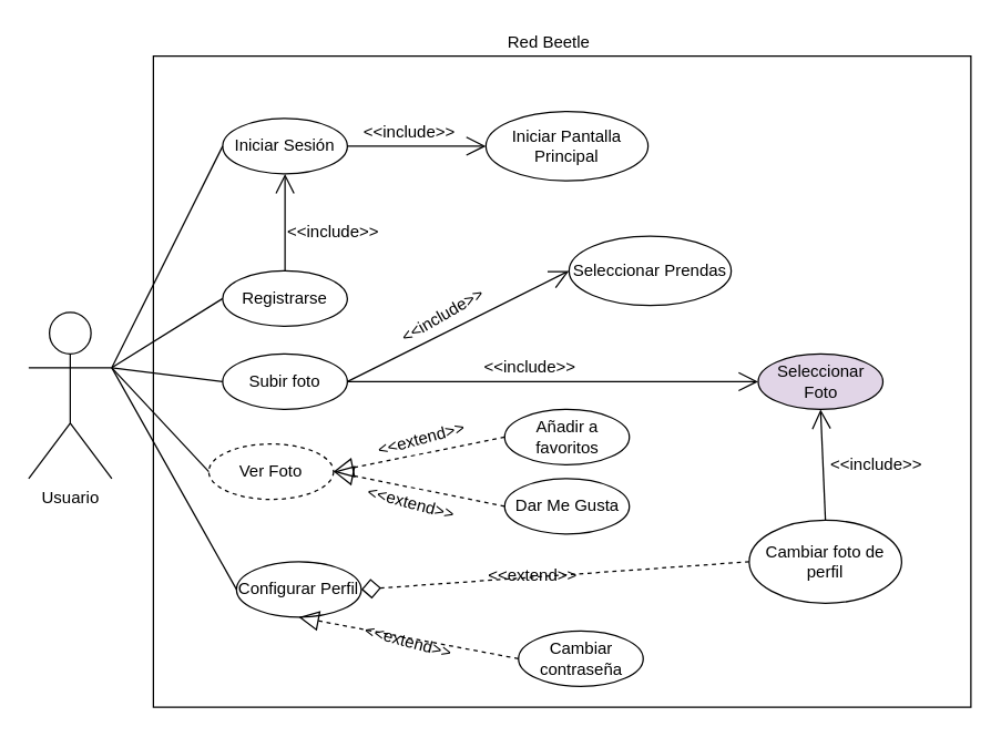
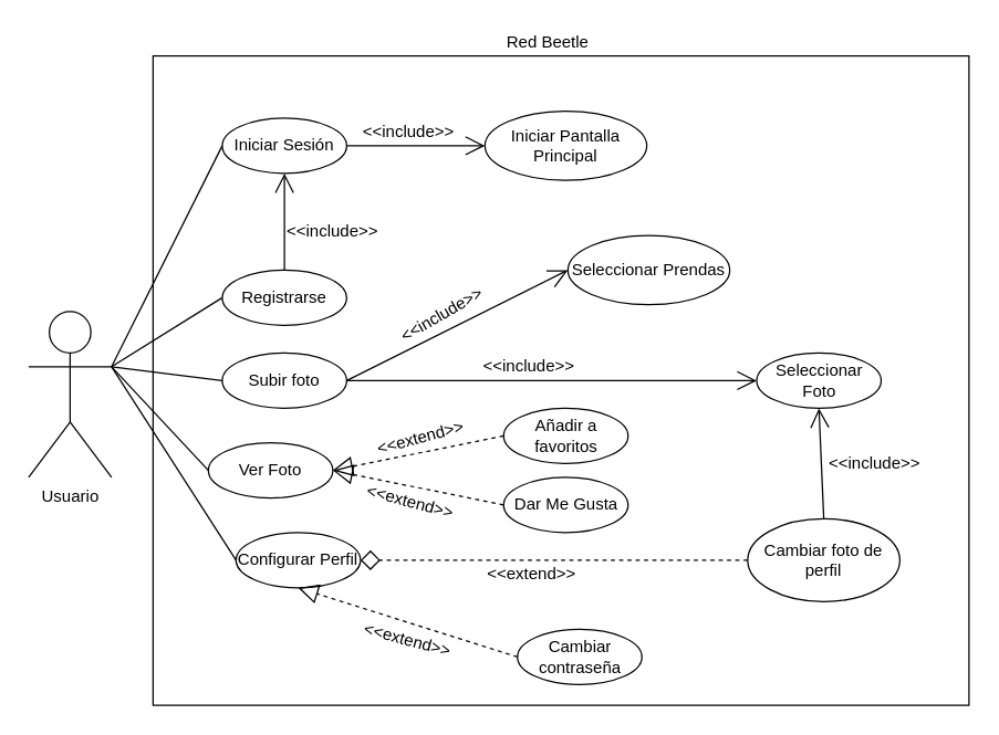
- <mxCell id="17" value="Seleccionar Foto" style="ellipse;whiteSpace=wrap;html=1;fillColor=#e1d5e7;" vertex="1" parent="1"><mxGeometry x="546.5" y="255" width="90" height="40" as="geometry" /></mxCell>
+ <mxCell id="17" value="Seleccionar Foto" style="ellipse;whiteSpace=wrap;html=1;" vertex="1" parent="1"><mxGeometry x="546.5" y="255" width="90" height="40" as="geometry" /></mxCell>
- <mxCell id="13" value="Ver Foto" style="ellipse;whiteSpace=wrap;html=1;dashed=1;" vertex="1" parent="1"><mxGeometry x="150" y="320" width="90" height="40" as="geometry" /></mxCell>
+ <mxCell id="13" value="Ver Foto" style="ellipse;whiteSpace=wrap;html=1;" vertex="1" parent="1"><mxGeometry x="150" y="320" width="90" height="40" as="geometry" /></mxCell>
- <mxCell id="20" value="Configurar Perfil" style="ellipse;whiteSpace=wrap;html=1;" vertex="1" parent="1"><mxGeometry x="170" y="405" width="90" height="40" as="geometry" /></mxCell>
+ <mxCell id="20" value="Configurar Perfil" style="ellipse;whiteSpace=wrap;html=1;" vertex="1" parent="1"><mxGeometry x="170" y="385" width="90" height="40" as="geometry" /></mxCell>
